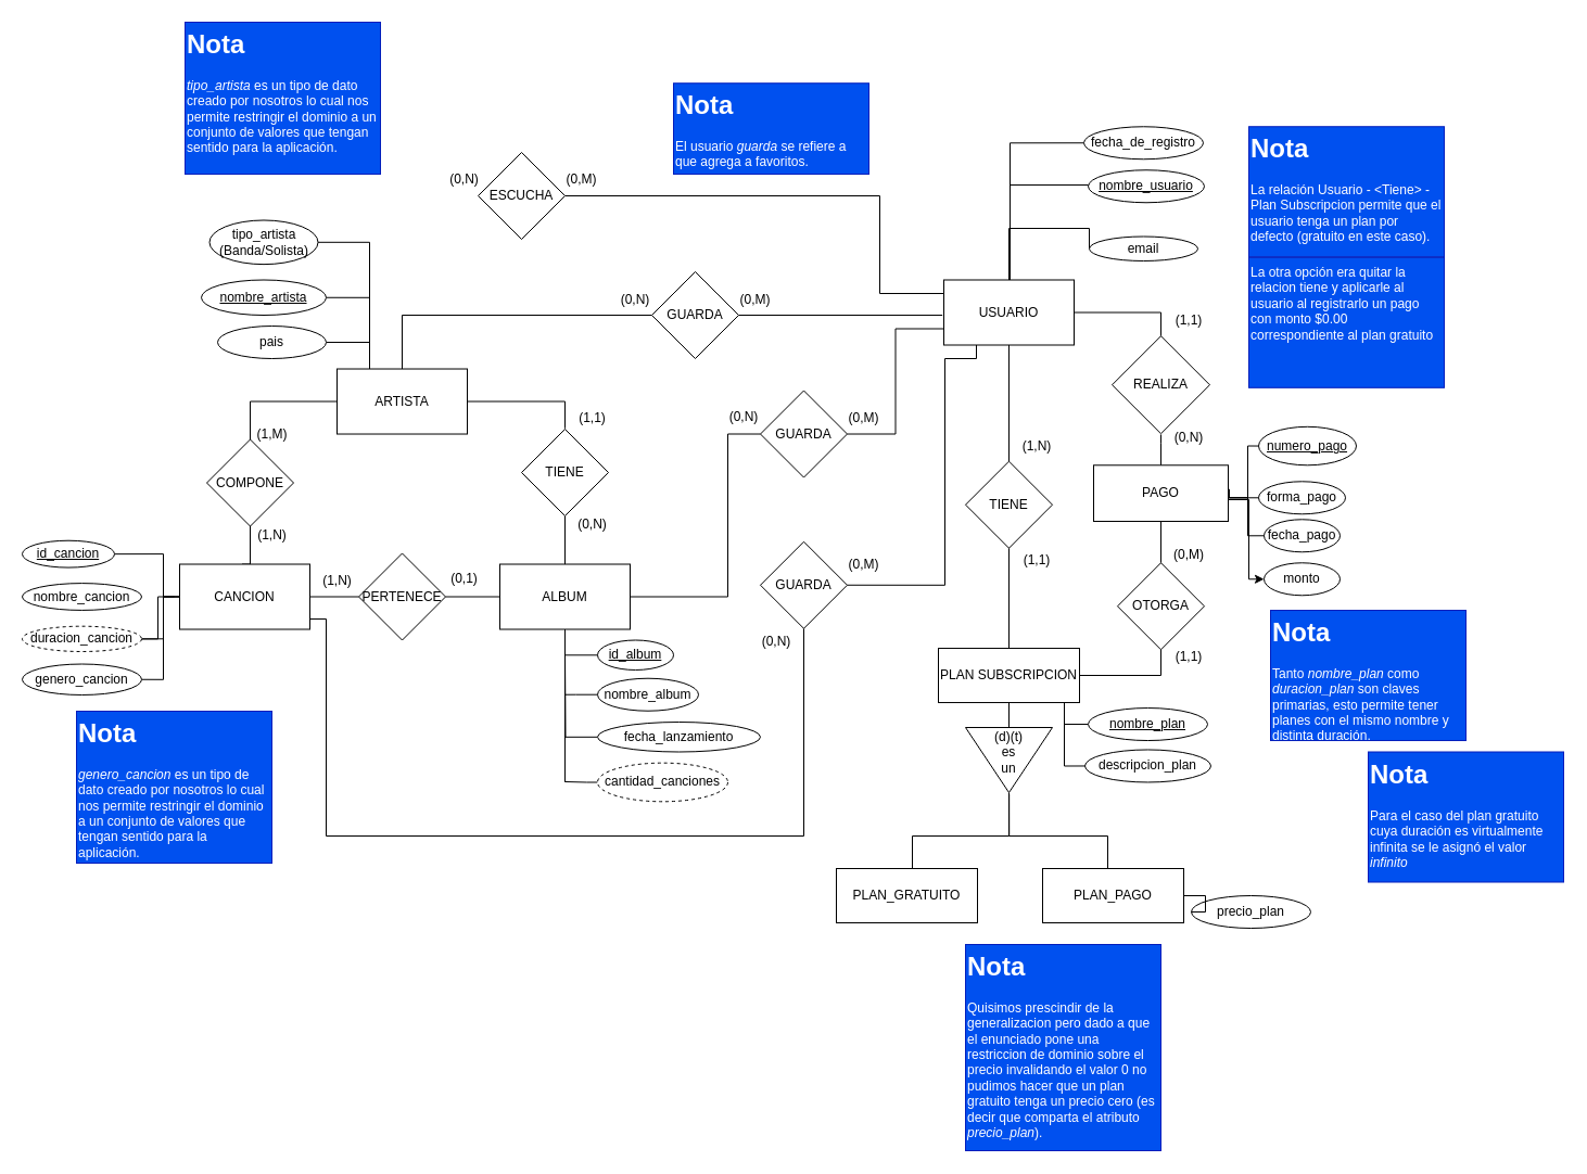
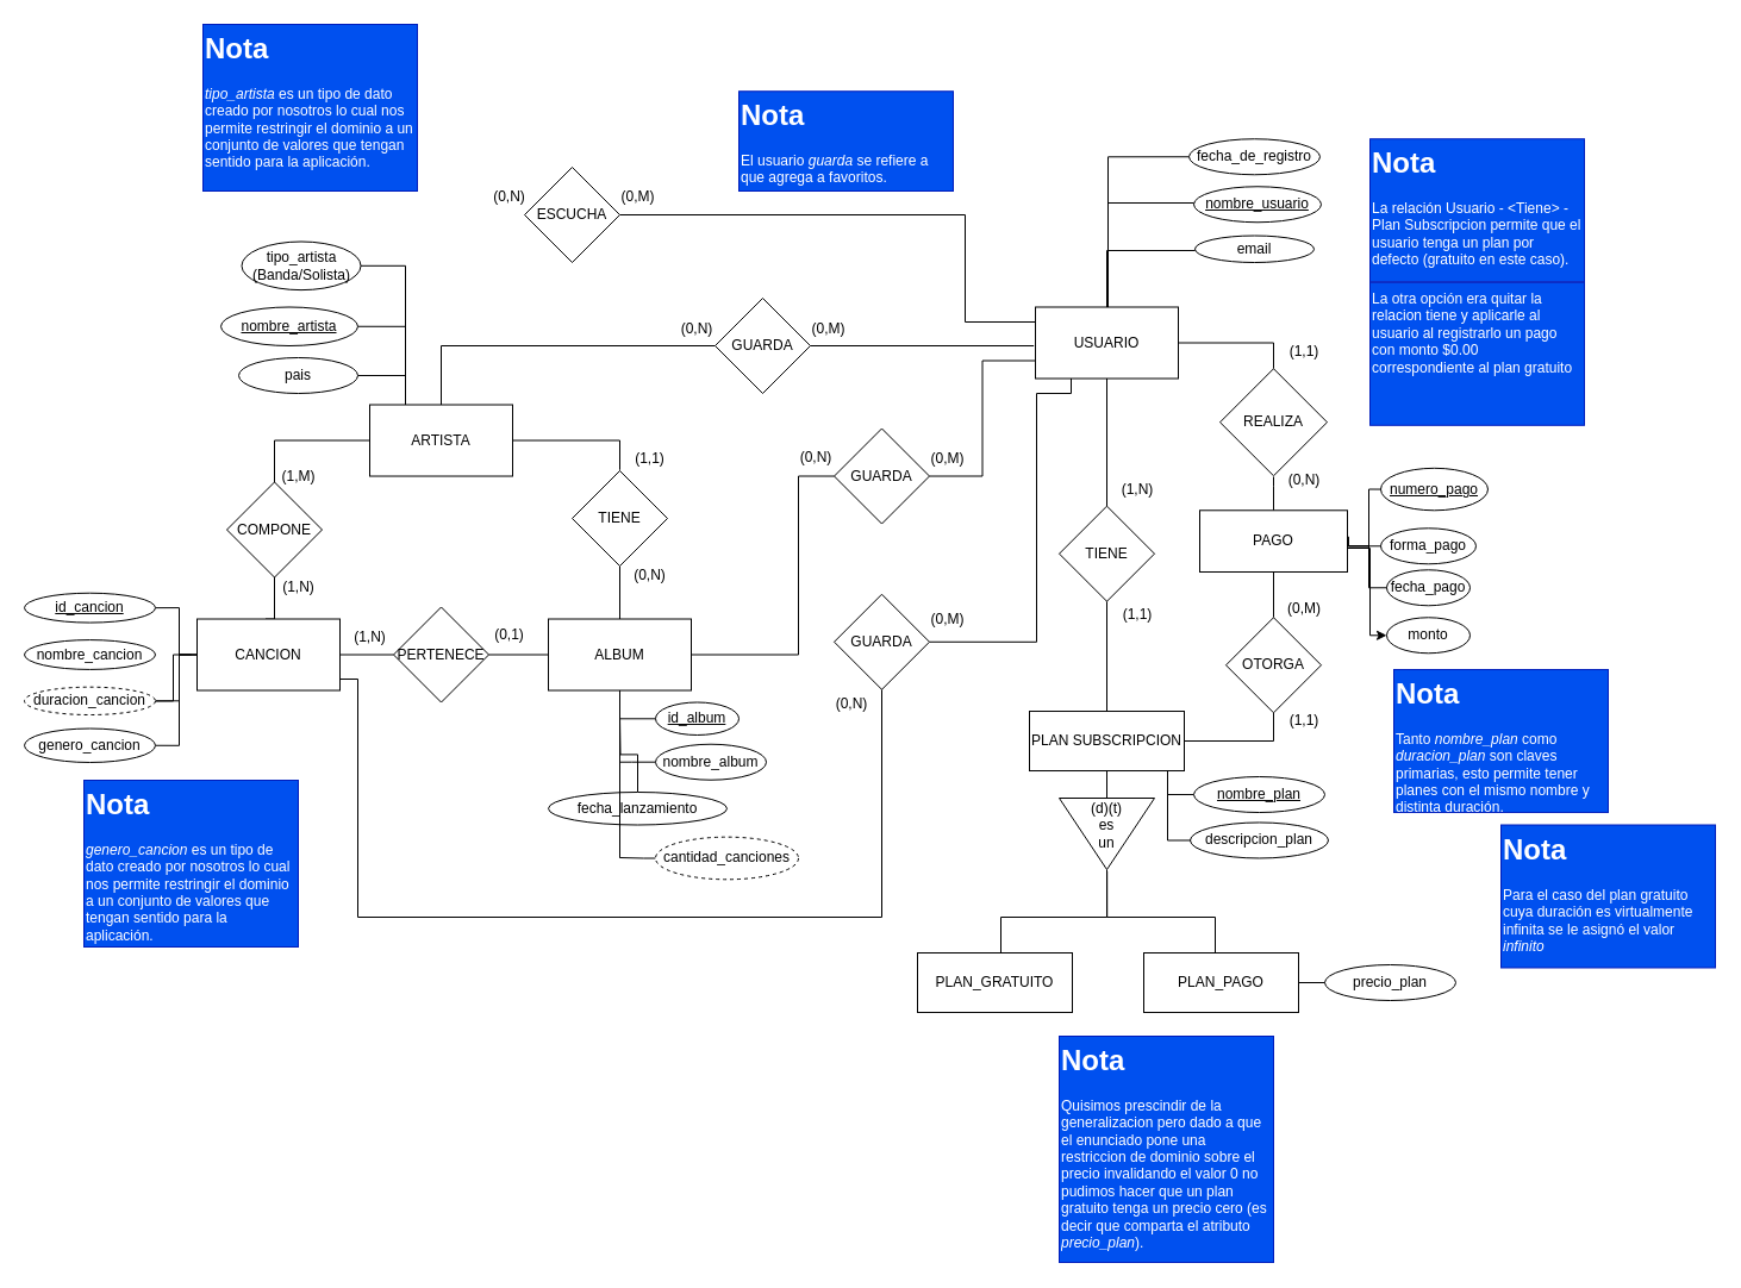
- <mxCell id="31" value="tipo_artista (Banda/Solista)" style="ellipse;whiteSpace=wrap;html=1;direction=west;" parent="1" vertex="1"><mxGeometry x="192.5" y="202.5" width="100" height="40.63" as="geometry" /></mxCell>
+ <mxCell id="31" value="tipo_artista (Banda/Solista)" style="ellipse;whiteSpace=wrap;html=1;direction=west;" parent="1" vertex="1"><mxGeometry x="202.5" y="202.5" width="100" height="40.63" as="geometry" /></mxCell>
- <mxCell id="43" value="email" style="ellipse;whiteSpace=wrap;html=1;" parent="1" vertex="1"><mxGeometry x="1003" y="217.5" width="100" height="22.5" as="geometry" /></mxCell>
+ <mxCell id="43" value="email" style="ellipse;whiteSpace=wrap;html=1;" parent="1" vertex="1"><mxGeometry x="1003" y="197.5" width="100" height="22.5" as="geometry" /></mxCell>
- <mxCell id="88" value="&lt;u&gt;id_cancion&lt;/u&gt;" style="ellipse;whiteSpace=wrap;html=1;" parent="1" vertex="1"><mxGeometry x="20" y="497.72" width="85" height="24.85" as="geometry" /></mxCell>
+ <mxCell id="88" value="&lt;u&gt;id_cancion&lt;/u&gt;" style="ellipse;whiteSpace=wrap;html=1;" parent="1" vertex="1"><mxGeometry x="20" y="497.72" width="110" height="24.85" as="geometry" /></mxCell>
- <mxCell id="37" value="fecha_lanzamiento" style="ellipse;whiteSpace=wrap;html=1;" parent="1" vertex="1"><mxGeometry x="550" y="665" width="150" height="27.5" as="geometry" /></mxCell>
+ <mxCell id="37" value="fecha_lanzamiento" style="ellipse;whiteSpace=wrap;html=1;" parent="1" vertex="1"><mxGeometry x="460" y="665" width="150" height="27.5" as="geometry" /></mxCell>
- <mxCell id="51" value="precio_plan" style="ellipse;whiteSpace=wrap;html=1;" parent="1" vertex="1"><mxGeometry x="1097" y="825" width="110" height="30" as="geometry" /></mxCell>
+ <mxCell id="51" value="precio_plan" style="ellipse;whiteSpace=wrap;html=1;" parent="1" vertex="1"><mxGeometry x="1112" y="810" width="110" height="30" as="geometry" /></mxCell>
